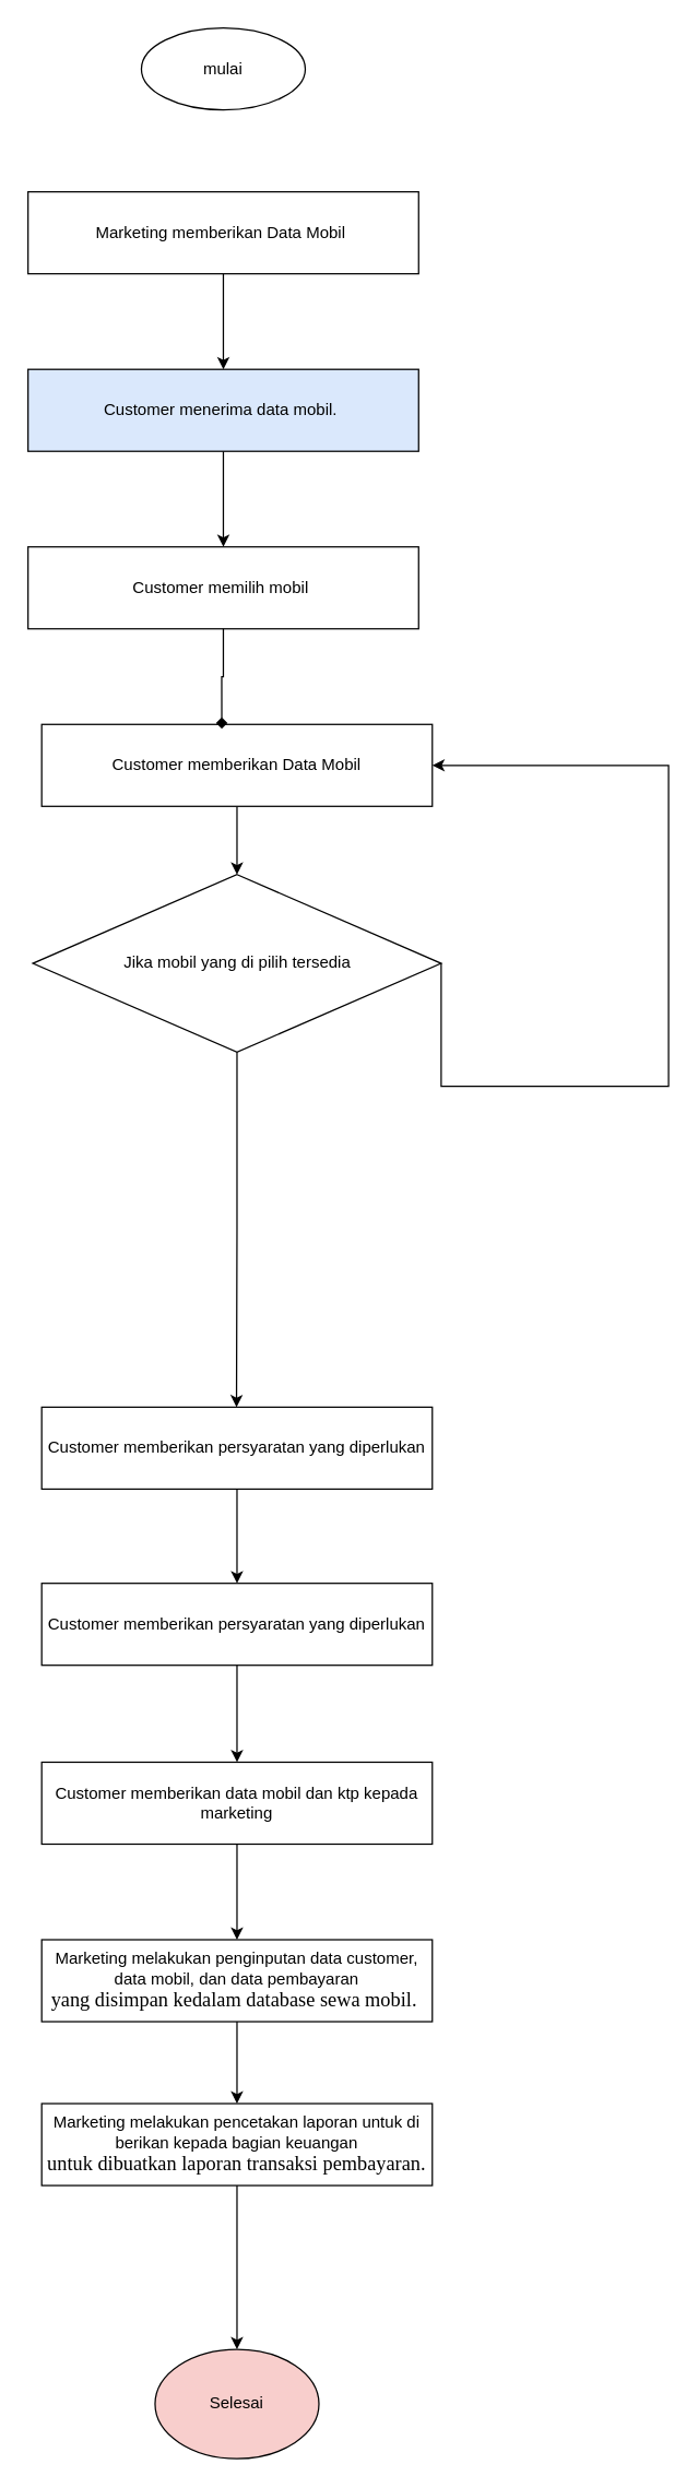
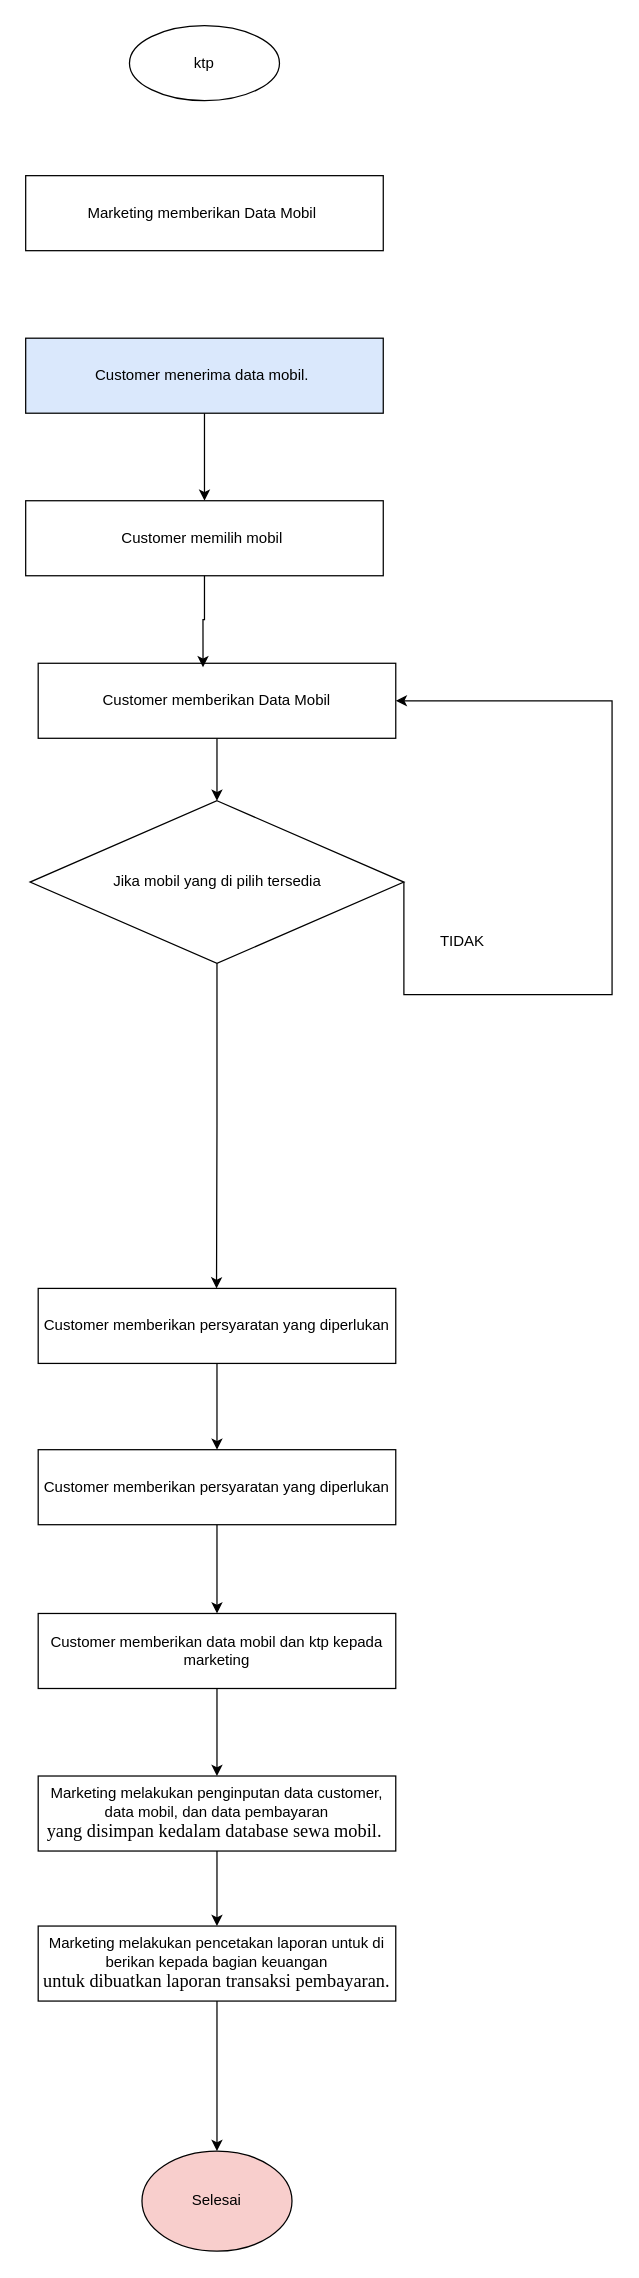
- <mxCell id="2" value="mulai" style="ellipse;whiteSpace=wrap;html=1;" vertex="1" parent="1"><mxGeometry x="103" y="20" width="120" height="60" as="geometry" /></mxCell>
+ <mxCell id="2" value="ktp" style="ellipse;whiteSpace=wrap;html=1;" vertex="1" parent="1"><mxGeometry x="103" y="20" width="120" height="60" as="geometry" /></mxCell>
- <mxCell id="3" style="edgeStyle=orthogonalEdgeStyle;rounded=0;orthogonalLoop=1;jettySize=auto;html=1;exitX=0.5;exitY=1;exitDx=0;exitDy=0;entryX=0.5;entryY=0;entryDx=0;entryDy=0;" edge="1" parent="1" source="4" target="6"><mxGeometry relative="1" as="geometry" /></mxCell>
- <mxCell id="13" style="edgeStyle=orthogonalEdgeStyle;rounded=0;orthogonalLoop=1;jettySize=auto;html=1;exitX=0.5;exitY=1;exitDx=0;exitDy=0;entryX=0.461;entryY=0.053;entryDx=0;entryDy=0;entryPerimeter=0;endArrow=diamond;" edge="1" parent="1" source="7" target="9"><mxGeometry relative="1" as="geometry" /></mxCell>
+ <mxCell id="13" style="edgeStyle=orthogonalEdgeStyle;rounded=0;orthogonalLoop=1;jettySize=auto;html=1;exitX=0.5;exitY=1;exitDx=0;exitDy=0;entryX=0.461;entryY=0.053;entryDx=0;entryDy=0;entryPerimeter=0;" edge="1" parent="1" source="7" target="9"><mxGeometry relative="1" as="geometry" /></mxCell>
+ <mxCell id="14" value="TIDAK" style="text;html=1;align=center;verticalAlign=middle;resizable=0;points=[];autosize=1;strokeColor=none;fillColor=none;" vertex="1" parent="1"><mxGeometry x="339" y="738" width="60" height="30" as="geometry" /></mxCell>
